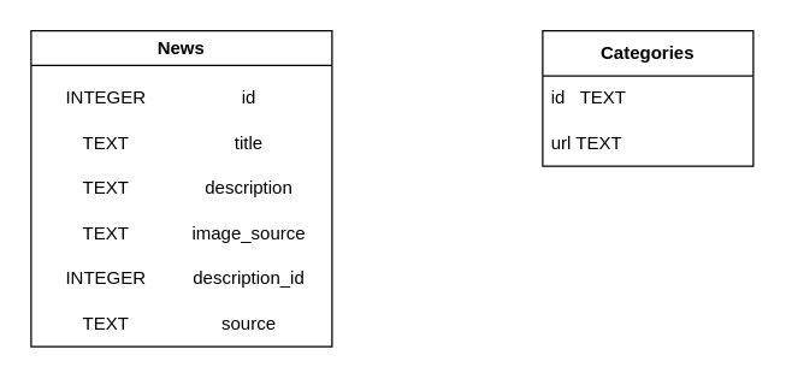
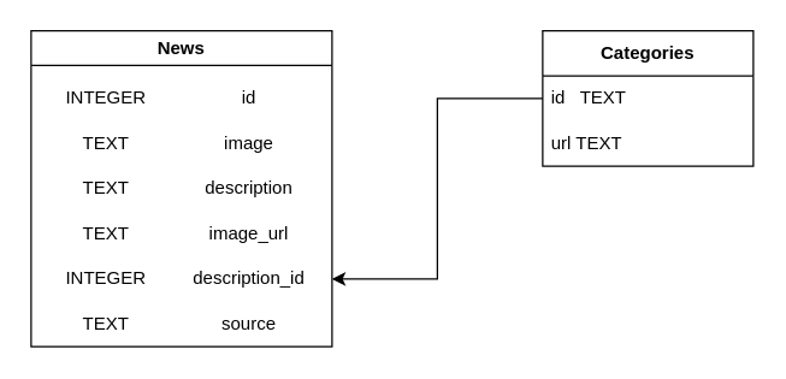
- <mxCell id="4" value="title" style="text;html=1;strokeColor=none;fillColor=none;align=center;verticalAlign=middle;whiteSpace=wrap;rounded=0;" vertex="1" parent="2"><mxGeometry x="90" y="60" width="110" height="30" as="geometry" /></mxCell>
+ <mxCell id="4" value="image" style="text;html=1;strokeColor=none;fillColor=none;align=center;verticalAlign=middle;whiteSpace=wrap;rounded=0;" vertex="1" parent="2"><mxGeometry x="90" y="60" width="110" height="30" as="geometry" /></mxCell>
+ <mxCell id="18" style="edgeStyle=orthogonalEdgeStyle;rounded=0;orthogonalLoop=1;jettySize=auto;html=1;exitX=0;exitY=0.5;exitDx=0;exitDy=0;entryX=1;entryY=0.5;entryDx=0;entryDy=0;" edge="1" parent="1" source="16" target="7"><mxGeometry relative="1" as="geometry" /></mxCell>
- <mxCell id="6" value="image_source" style="text;html=1;strokeColor=none;fillColor=none;align=center;verticalAlign=middle;whiteSpace=wrap;rounded=0;" vertex="1" parent="2"><mxGeometry x="90" y="120" width="110" height="30" as="geometry" /></mxCell>
+ <mxCell id="6" value="image_url" style="text;html=1;strokeColor=none;fillColor=none;align=center;verticalAlign=middle;whiteSpace=wrap;rounded=0;" vertex="1" parent="2"><mxGeometry x="90" y="120" width="110" height="30" as="geometry" /></mxCell>
